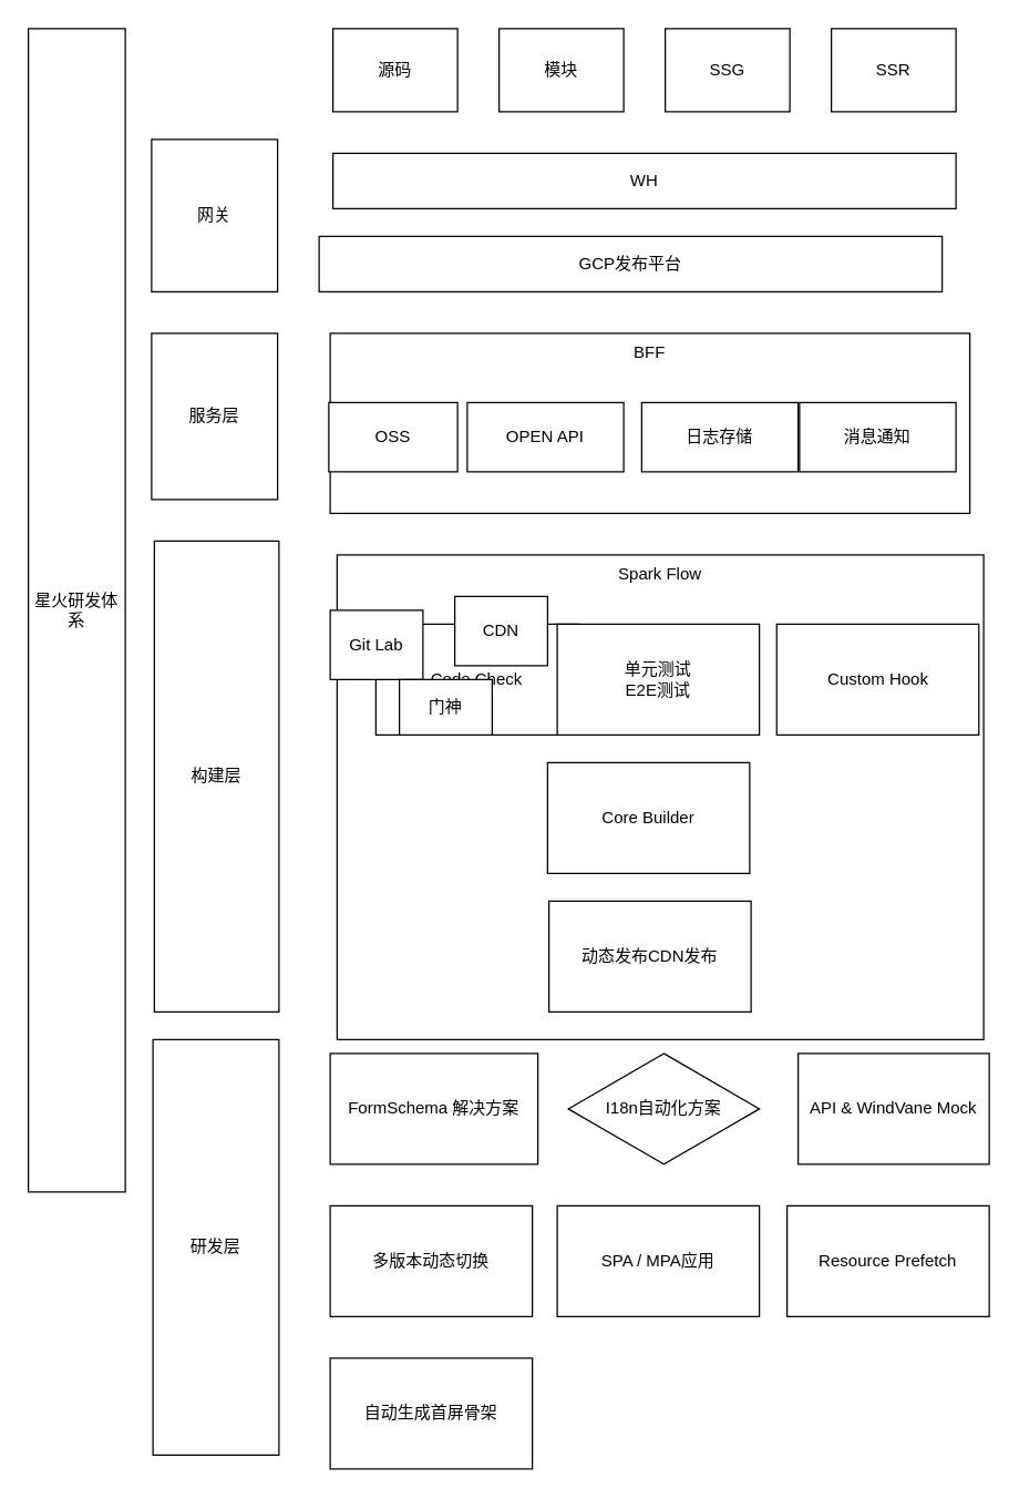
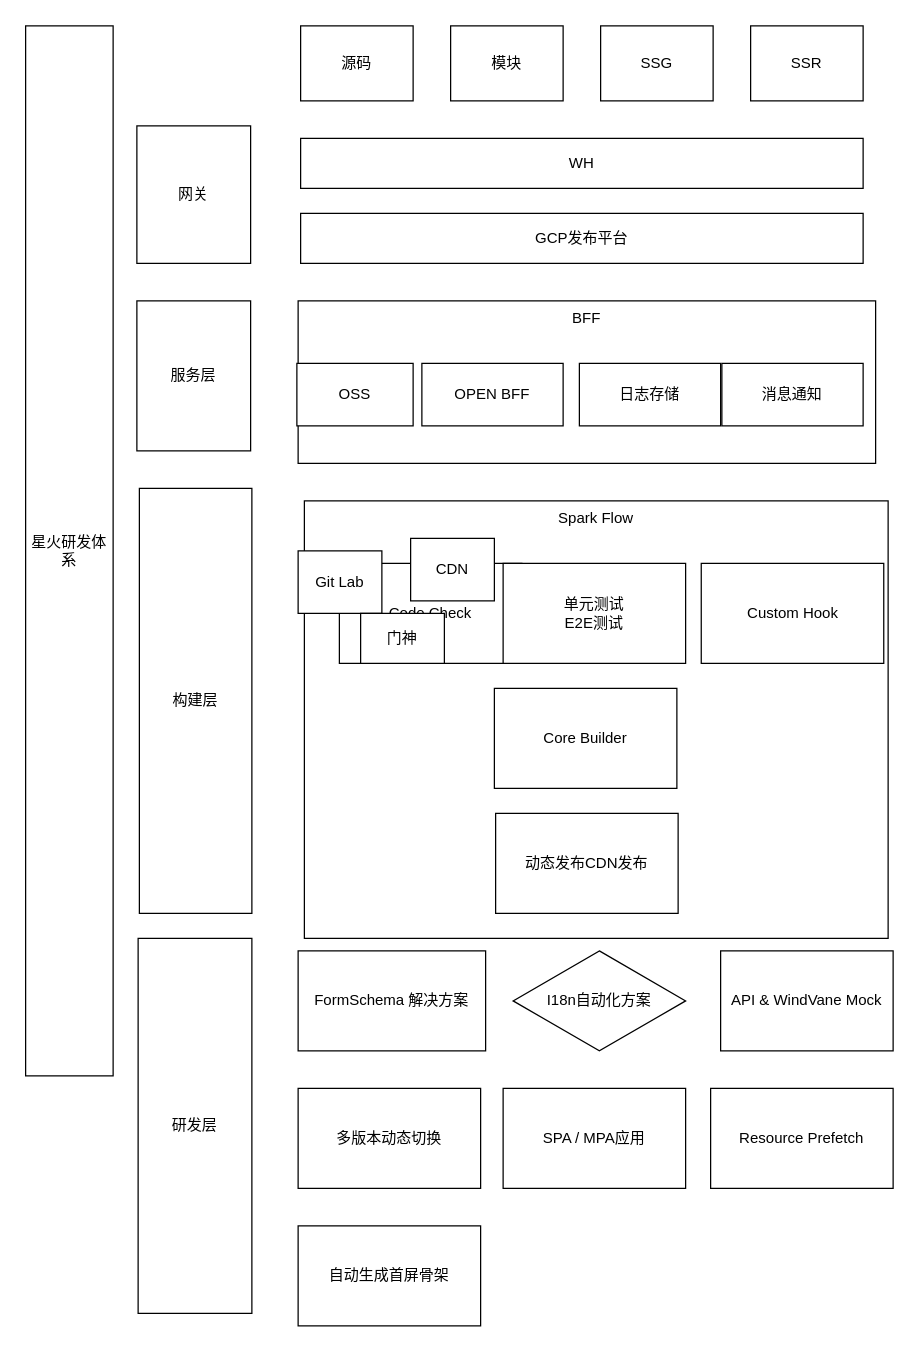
- <mxCell id="8" value="GCP发布平台" style="rounded=0;whiteSpace=wrap;html=1;" vertex="1" parent="1"><mxGeometry x="230" y="170" width="450" height="40" as="geometry" /></mxCell>
+ <mxCell id="8" value="GCP发布平台" style="rounded=0;whiteSpace=wrap;html=1;" vertex="1" parent="1"><mxGeometry x="240" y="170" width="450" height="40" as="geometry" /></mxCell>
- <mxCell id="28" value="&lt;div class=&quot;lake-content&quot;&gt;OPEN API&lt;/div&gt;" style="rounded=0;whiteSpace=wrap;html=1;" vertex="1" parent="1"><mxGeometry x="337" y="290" width="113" height="50" as="geometry" /></mxCell>
+ <mxCell id="28" value="&lt;div class=&quot;lake-content&quot;&gt;OPEN BFF&lt;/div&gt;" style="rounded=0;whiteSpace=wrap;html=1;" vertex="1" parent="1"><mxGeometry x="337" y="290" width="113" height="50" as="geometry" /></mxCell>
